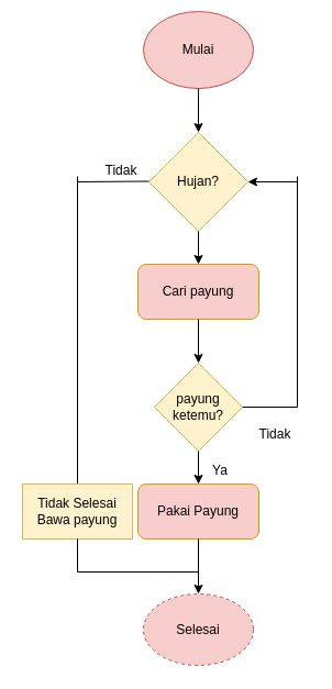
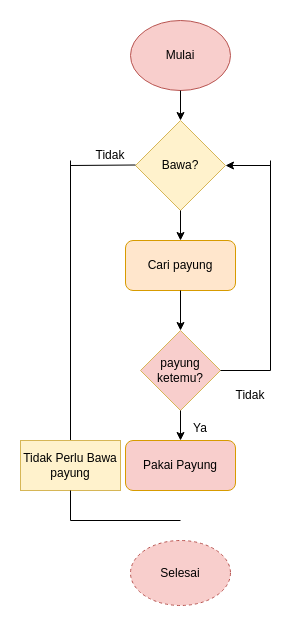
- <mxCell id="2" value="Mulai" style="ellipse;whiteSpace=wrap;html=1;fillColor=#f8cecc;strokeColor=#b85450;" vertex="1" parent="1"><mxGeometry x="130" y="10" width="100" height="70" as="geometry" /></mxCell>
+ <mxCell id="2" value="Mulai" style="ellipse;whiteSpace=wrap;html=1;fillColor=#f8cecc;strokeColor=#b85450;" vertex="1" parent="1"><mxGeometry x="130" y="20" width="100" height="70" as="geometry" /></mxCell>
- <mxCell id="4" value="Hujan?" style="rhombus;whiteSpace=wrap;html=1;fillColor=#fff2cc;strokeColor=#d6b656;" vertex="1" parent="1"><mxGeometry x="135" y="120" width="90" height="90" as="geometry" /></mxCell>
+ <mxCell id="4" value="Bawa?" style="rhombus;whiteSpace=wrap;html=1;fillColor=#fff2cc;strokeColor=#d6b656;" vertex="1" parent="1"><mxGeometry x="135" y="120" width="90" height="90" as="geometry" /></mxCell>
- <mxCell id="5" value="Cari payung" style="rounded=1;whiteSpace=wrap;html=1;fillColor=#f8cecc;strokeColor=#d79b00;" vertex="1" parent="1"><mxGeometry x="125" y="240" width="110" height="50" as="geometry" /></mxCell>
+ <mxCell id="5" value="Cari payung" style="rounded=1;whiteSpace=wrap;html=1;fillColor=#ffe6cc;strokeColor=#d79b00;" vertex="1" parent="1"><mxGeometry x="125" y="240" width="110" height="50" as="geometry" /></mxCell>
- <mxCell id="8" value="payung ketemu?" style="rhombus;whiteSpace=wrap;html=1;fillColor=#fff2cc;strokeColor=#d6b656;" vertex="1" parent="1"><mxGeometry x="140" y="330" width="80" height="80" as="geometry" /></mxCell>
+ <mxCell id="8" value="payung ketemu?" style="rhombus;whiteSpace=wrap;html=1;fillColor=#f8cecc;strokeColor=#d6b656;" vertex="1" parent="1"><mxGeometry x="140" y="330" width="80" height="80" as="geometry" /></mxCell>
- <mxCell id="21" value="Tidak Selesai Bawa payung" style="rounded=0;whiteSpace=wrap;html=1;fillColor=#fff2cc;strokeColor=#d6b656;" vertex="1" parent="1"><mxGeometry x="20" y="440" width="100" height="50" as="geometry" /></mxCell>
+ <mxCell id="21" value="Tidak Perlu Bawa payung" style="rounded=0;whiteSpace=wrap;html=1;fillColor=#fff2cc;strokeColor=#d6b656;" vertex="1" parent="1"><mxGeometry x="20" y="440" width="100" height="50" as="geometry" /></mxCell>
- <mxCell id="11" value="" style="endArrow=classic;html=1;rounded=0;exitX=0.5;exitY=1;exitDx=0;exitDy=0;" edge="1" parent="1" source="10" target="12"><mxGeometry width="50" height="50" relative="1" as="geometry"><mxPoint x="170" y="590" as="sourcePoint" /><mxPoint x="180" y="520" as="targetPoint" /></mxGeometry></mxCell>
